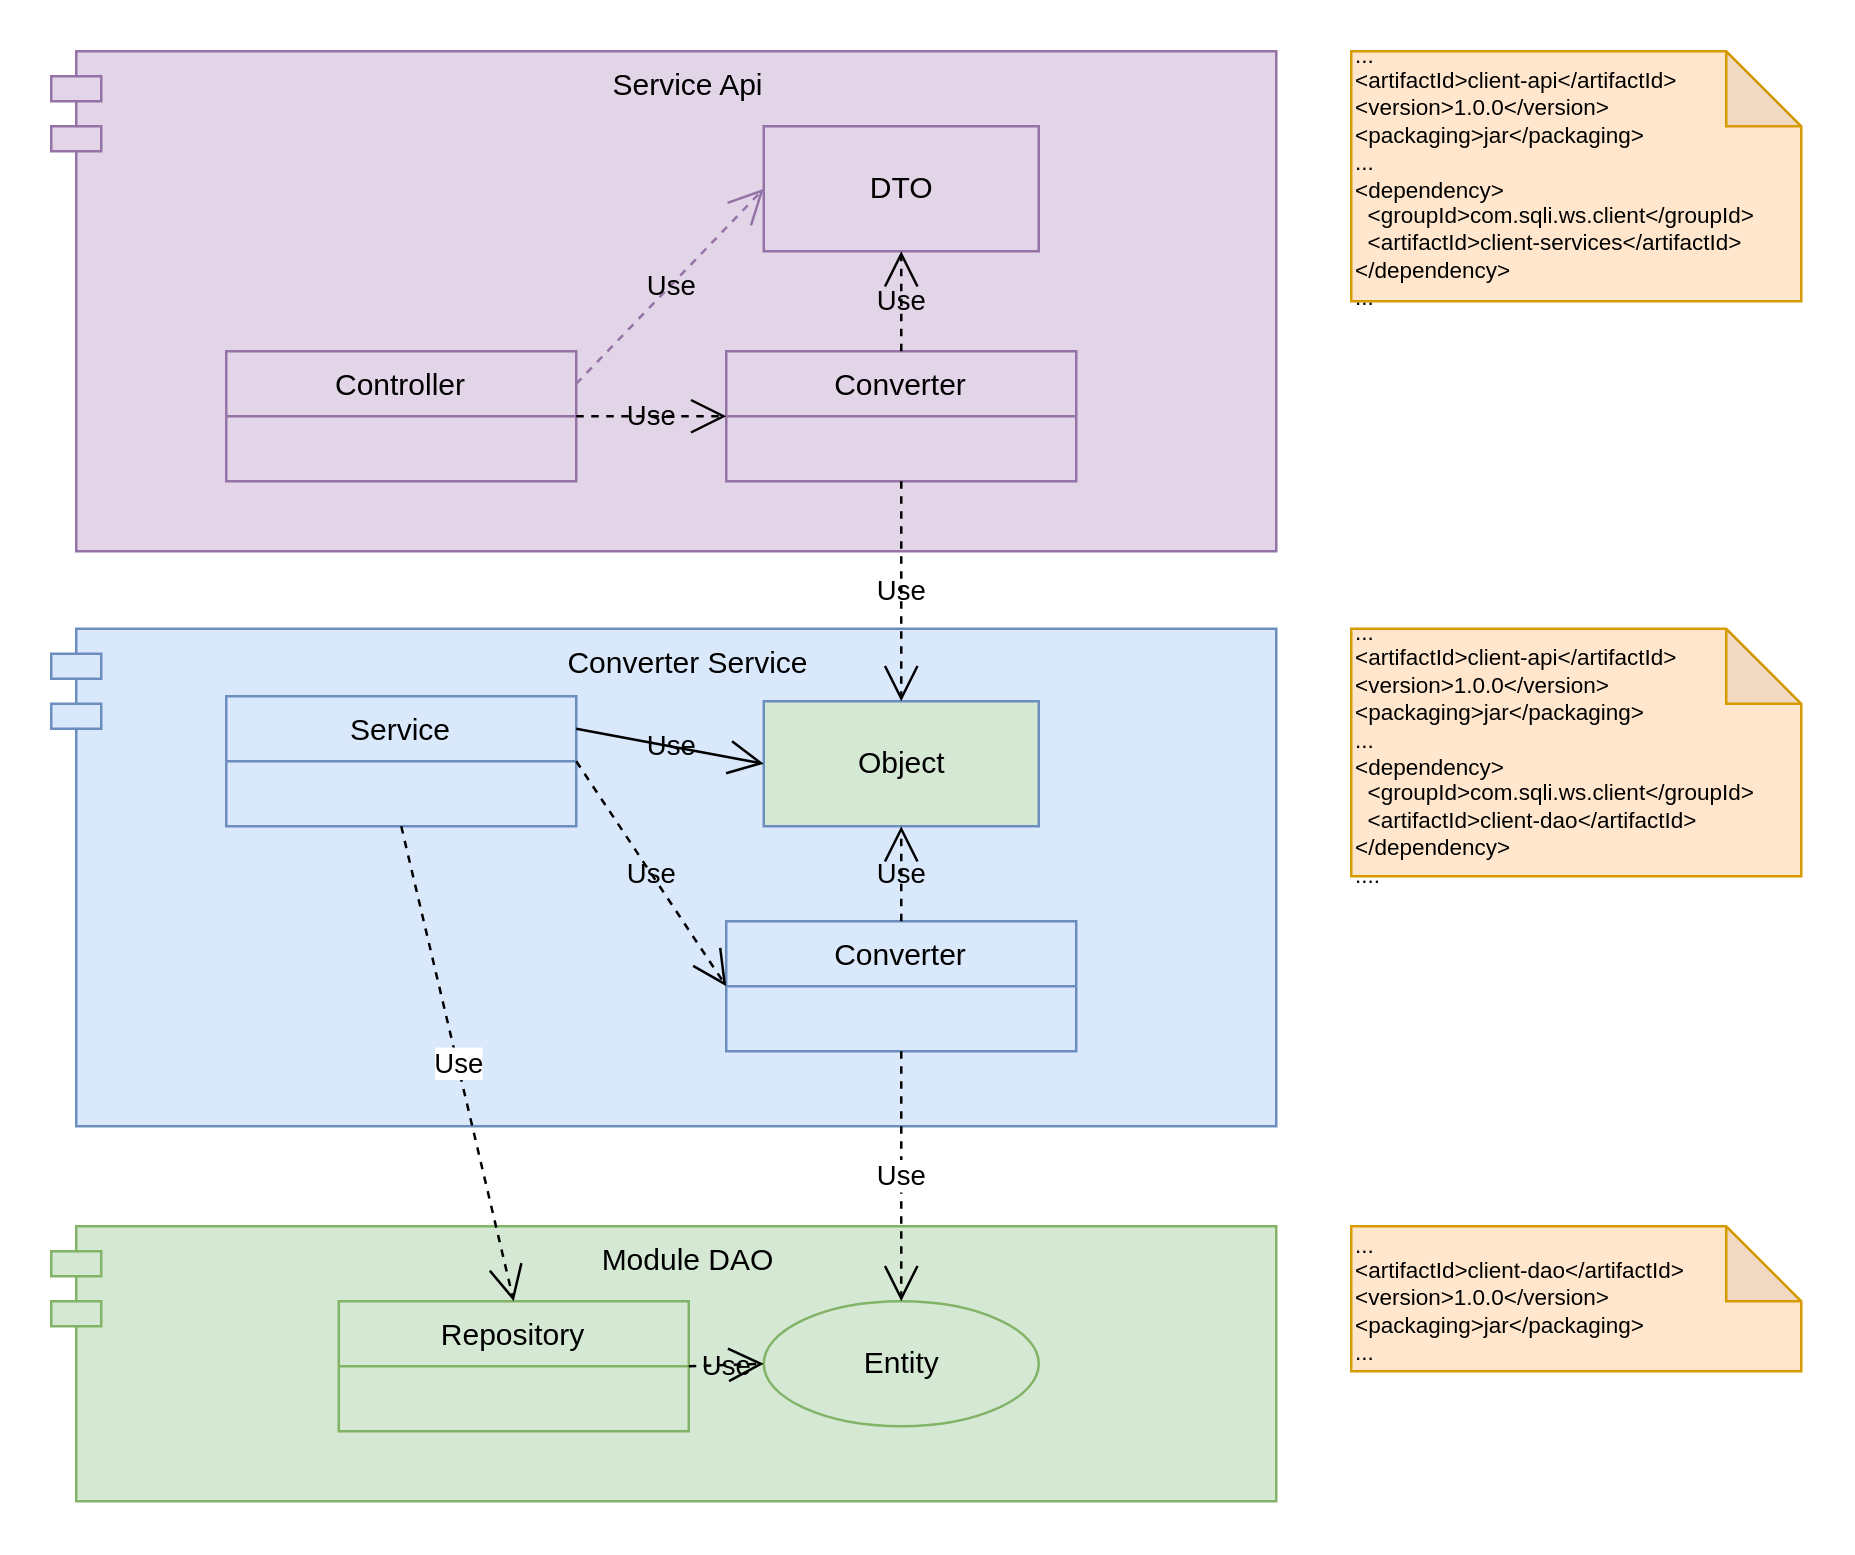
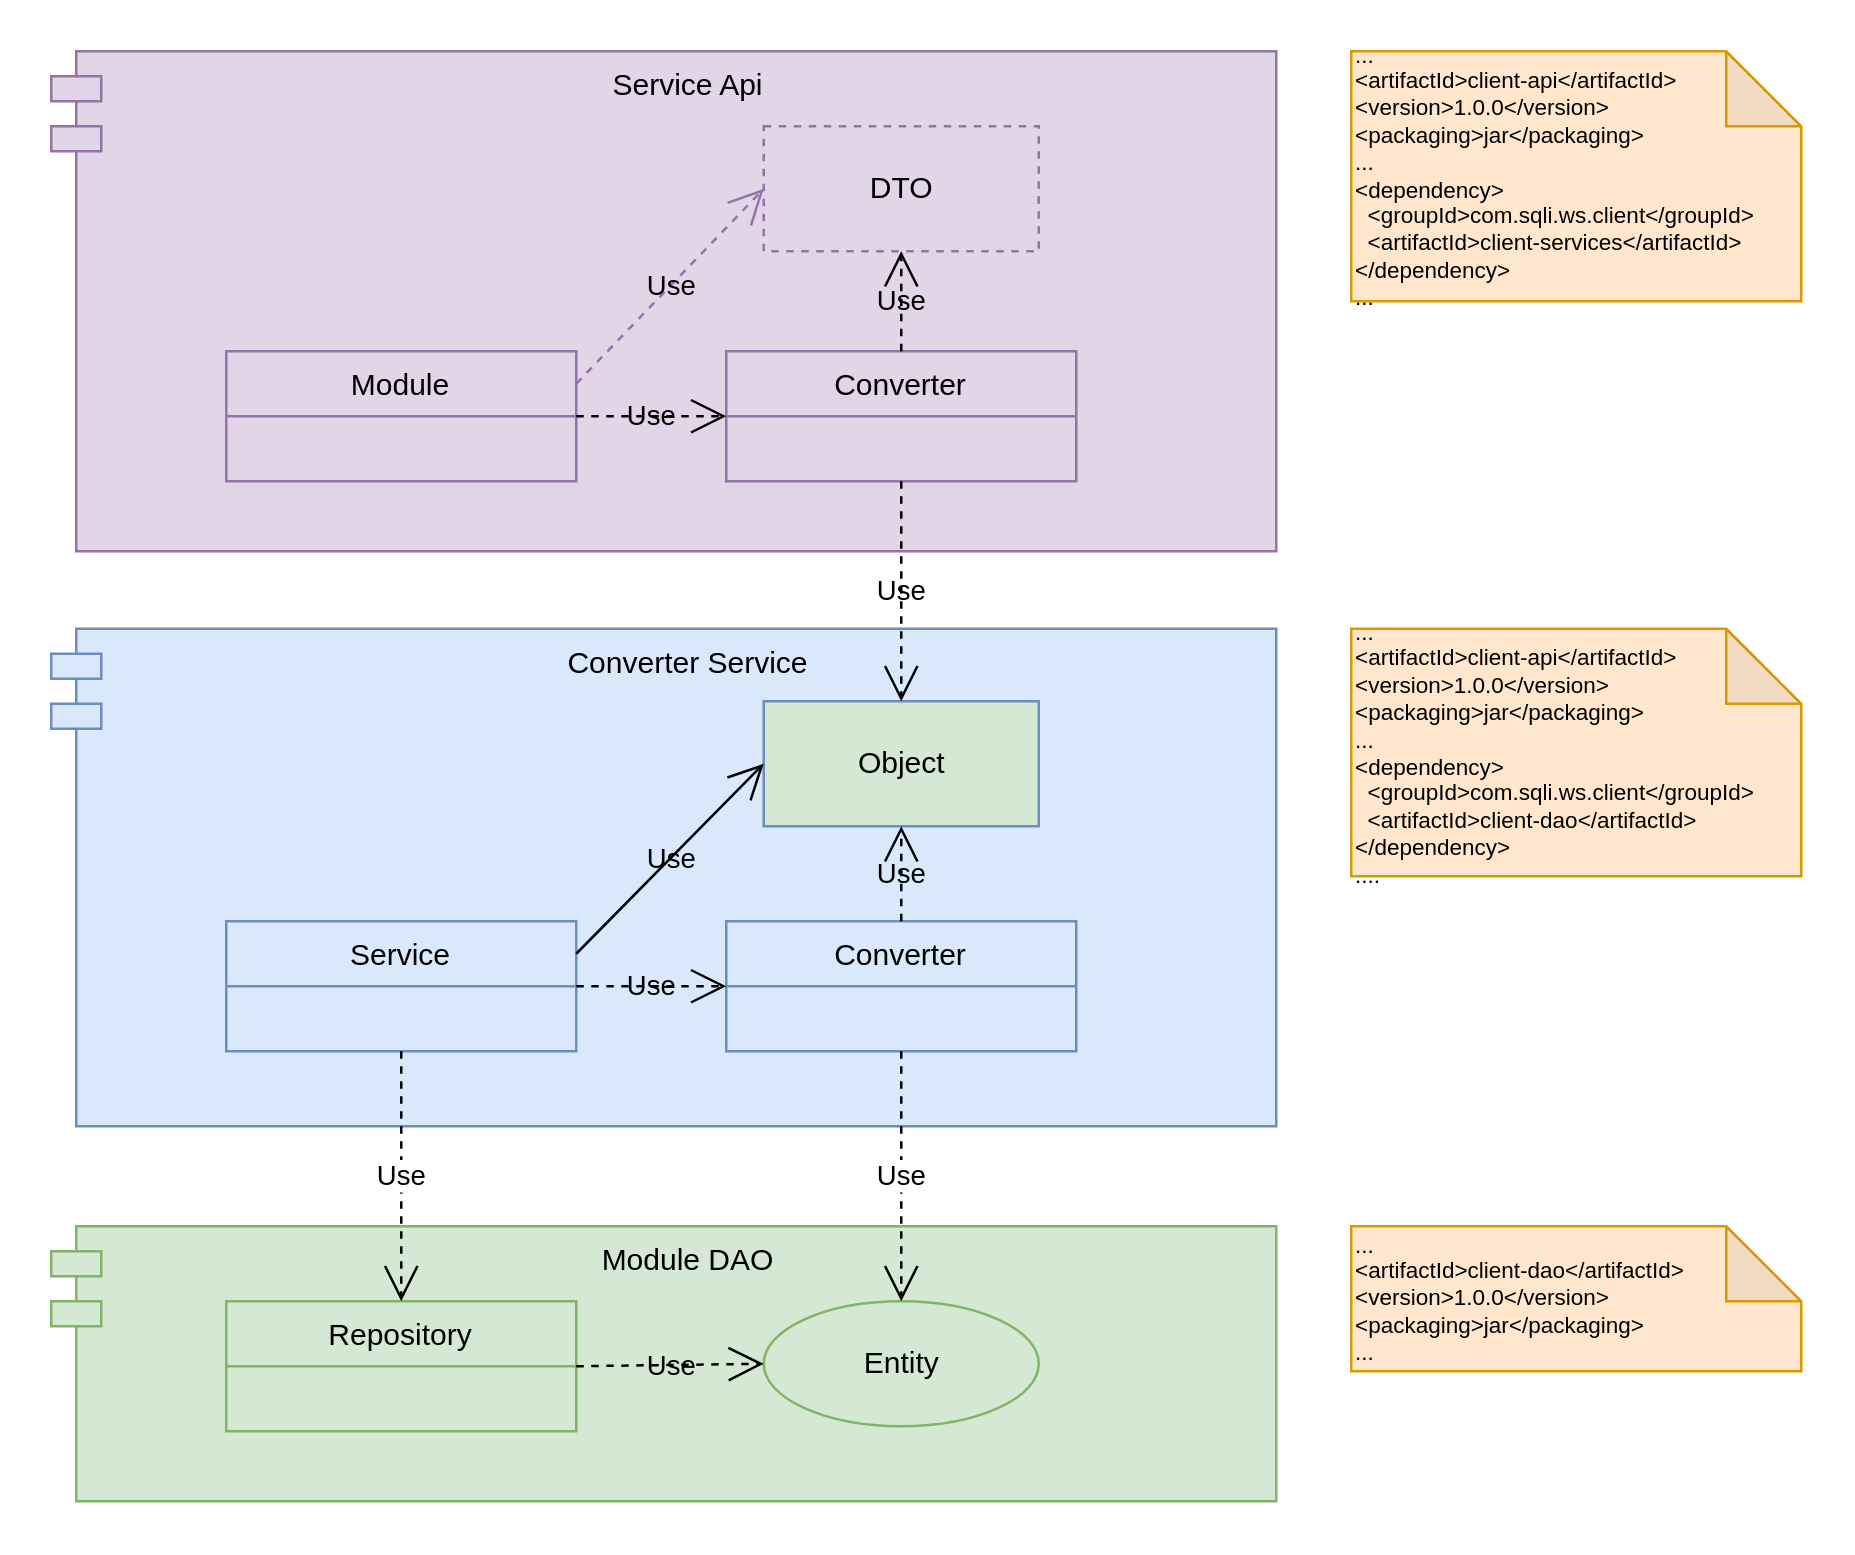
- <mxCell id="20" value="DTO" style="html=1;fillColor=#e1d5e7;strokeColor=#9673a6;" parent="1" vertex="1"><mxGeometry x="305" y="50" width="110" height="50" as="geometry" /></mxCell>
+ <mxCell id="20" value="DTO" style="html=1;fillColor=#e1d5e7;strokeColor=#9673a6;dashed=1;" parent="1" vertex="1"><mxGeometry x="305" y="50" width="110" height="50" as="geometry" /></mxCell>
- <mxCell id="9" value="Controller" style="swimlane;fontStyle=0;childLayout=stackLayout;horizontal=1;startSize=26;horizontalStack=0;resizeParent=1;resizeParentMax=0;resizeLast=0;collapsible=1;marginBottom=0;fillColor=#e1d5e7;strokeColor=#9673a6;" parent="1" vertex="1"><mxGeometry x="90" y="140" width="140" height="52" as="geometry" /></mxCell>
+ <mxCell id="9" value="Module" style="swimlane;fontStyle=0;childLayout=stackLayout;horizontal=1;startSize=26;horizontalStack=0;resizeParent=1;resizeParentMax=0;resizeLast=0;collapsible=1;marginBottom=0;fillColor=#e1d5e7;strokeColor=#9673a6;" parent="1" vertex="1"><mxGeometry x="90" y="140" width="140" height="52" as="geometry" /></mxCell>
- <mxCell id="8" value="Service" style="swimlane;fontStyle=0;childLayout=stackLayout;horizontal=1;startSize=26;fillColor=#dae8fc;horizontalStack=0;resizeParent=1;resizeParentMax=0;resizeLast=0;collapsible=1;marginBottom=0;strokeColor=#6c8ebf;" parent="1" vertex="1"><mxGeometry x="90" y="278" width="140" height="52" as="geometry" /></mxCell>
+ <mxCell id="8" value="Service" style="swimlane;fontStyle=0;childLayout=stackLayout;horizontal=1;startSize=26;fillColor=#dae8fc;horizontalStack=0;resizeParent=1;resizeParentMax=0;resizeLast=0;collapsible=1;marginBottom=0;strokeColor=#6c8ebf;" parent="1" vertex="1"><mxGeometry x="90" y="368" width="140" height="52" as="geometry" /></mxCell>
- <mxCell id="5" value="Repository" style="swimlane;fontStyle=0;childLayout=stackLayout;horizontal=1;startSize=26;fillColor=#d5e8d4;horizontalStack=0;resizeParent=1;resizeParentMax=0;resizeLast=0;collapsible=1;marginBottom=0;strokeColor=#82b366;" parent="1" vertex="1"><mxGeometry x="135" y="520" width="140" height="52" as="geometry" /></mxCell>
+ <mxCell id="5" value="Repository" style="swimlane;fontStyle=0;childLayout=stackLayout;horizontal=1;startSize=26;fillColor=#d5e8d4;horizontalStack=0;resizeParent=1;resizeParentMax=0;resizeLast=0;collapsible=1;marginBottom=0;strokeColor=#82b366;" parent="1" vertex="1"><mxGeometry x="90" y="520" width="140" height="52" as="geometry" /></mxCell>
